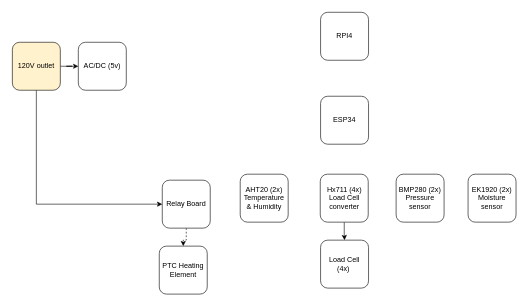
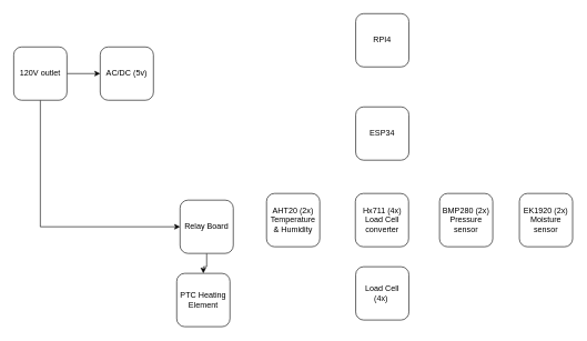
- <mxCell id="13" value="120V outlet" style="whiteSpace=wrap;html=1;aspect=fixed;rounded=1;fillColor=#fff2cc;" vertex="1" parent="1"><mxGeometry x="20" y="70" width="80" height="80" as="geometry" /></mxCell>
+ <mxCell id="13" value="120V outlet" style="whiteSpace=wrap;html=1;aspect=fixed;rounded=1;" vertex="1" parent="1"><mxGeometry x="20" y="70" width="80" height="80" as="geometry" /></mxCell>
- <mxCell id="14" value="AC/DC (5v)" style="whiteSpace=wrap;html=1;aspect=fixed;rounded=1;" vertex="1" parent="1"><mxGeometry x="130" y="70" width="80" height="80" as="geometry" /></mxCell>
+ <mxCell id="14" value="AC/DC (5v)" style="whiteSpace=wrap;html=1;aspect=fixed;rounded=1;" vertex="1" parent="1"><mxGeometry x="150" y="70" width="80" height="80" as="geometry" /></mxCell>
- <mxCell id="8" value="" style="edgeStyle=orthogonalEdgeStyle;rounded=0;orthogonalLoop=1;jettySize=auto;html=1;" edge="1" parent="1" source="9" target="10"><mxGeometry relative="1" as="geometry" /></mxCell>
- <mxCell id="4" value="" style="edgeStyle=orthogonalEdgeStyle;rounded=0;orthogonalLoop=1;jettySize=auto;html=1;dashed=1;" edge="1" parent="1" source="6" target="11"><mxGeometry relative="1" as="geometry" /></mxCell>
+ <mxCell id="4" value="" style="edgeStyle=orthogonalEdgeStyle;rounded=0;orthogonalLoop=1;jettySize=auto;html=1;" edge="1" parent="1" source="6" target="11"><mxGeometry relative="1" as="geometry" /></mxCell>
